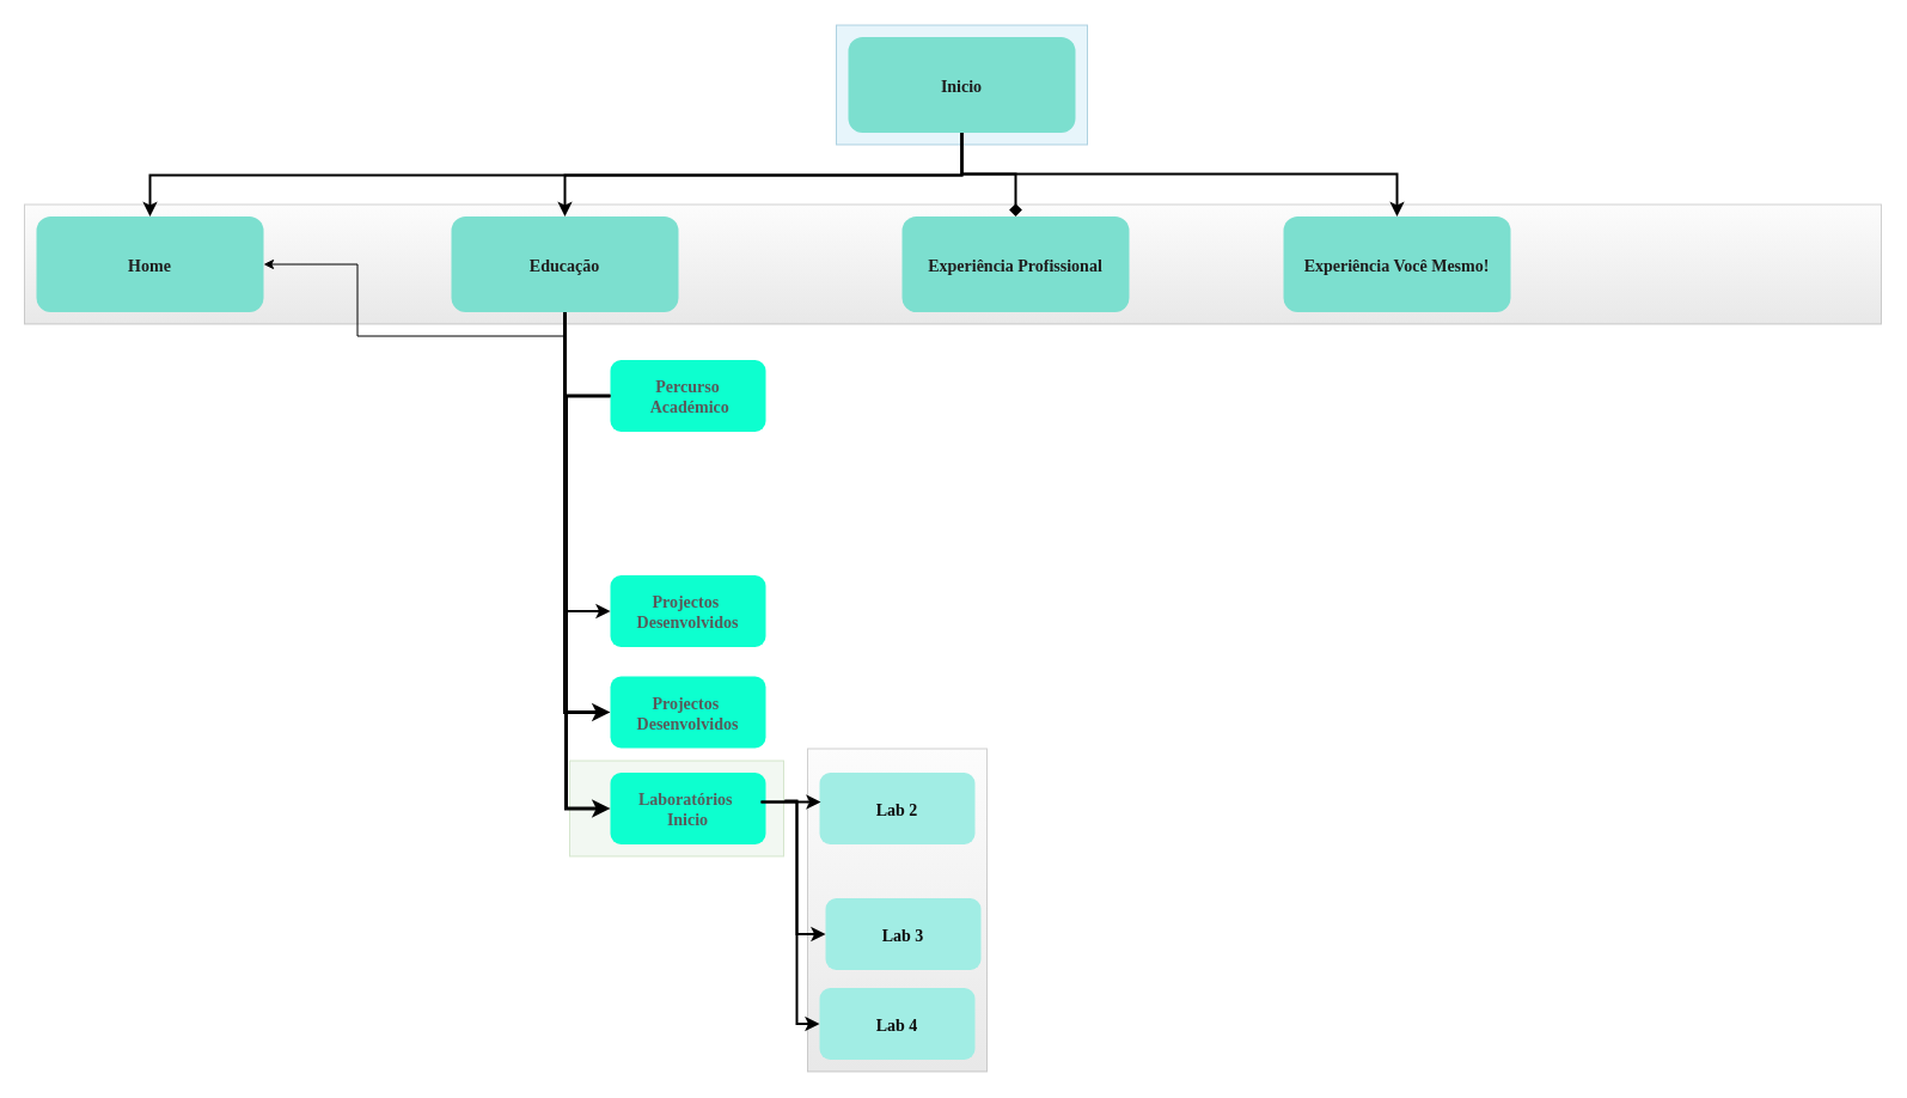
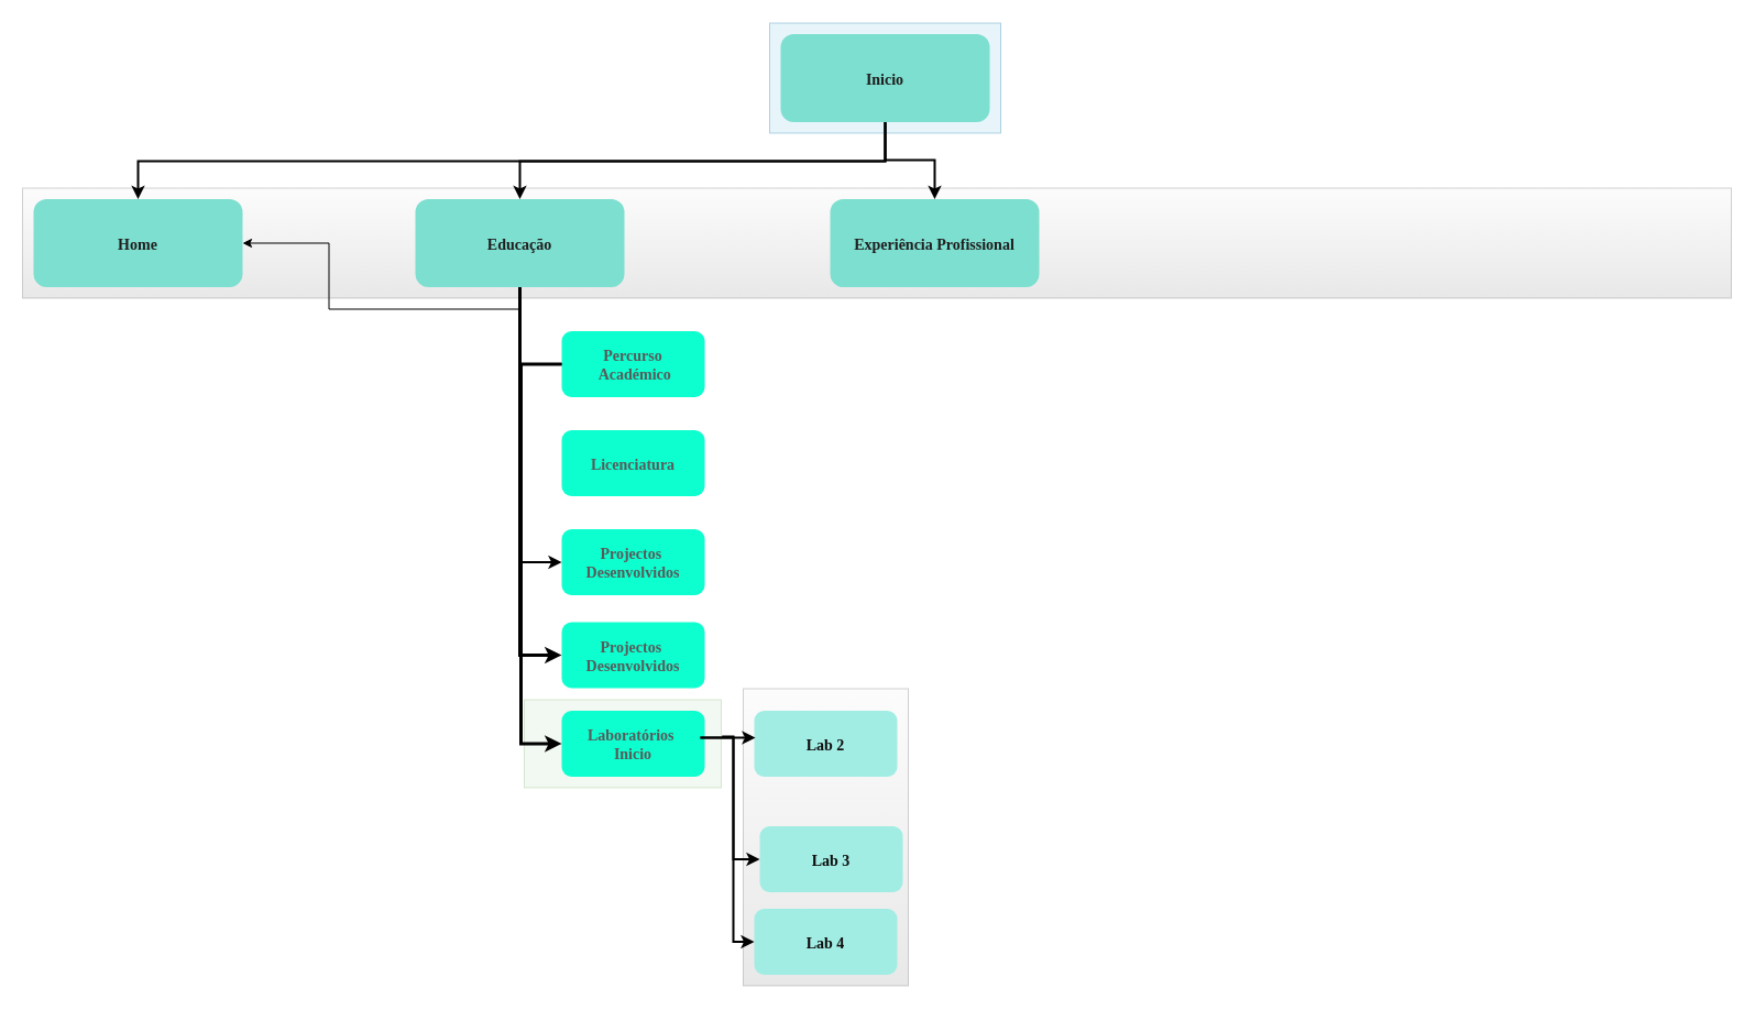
- <mxCell id="28" value="" style="edgeStyle=elbowEdgeStyle;elbow=vertical;strokeWidth=2;rounded=0;entryX=0.5;entryY=0;entryDx=0;entryDy=0;exitX=0.5;exitY=1;exitDx=0;exitDy=0;" edge="1" parent="1" source="6" target="25"><mxGeometry x="367" y="245.5" width="100" height="100" as="geometry"><mxPoint x="814" y="121" as="sourcePoint" /><mxPoint x="859" y="191" as="targetPoint" /><Array as="points"><mxPoint x="983" y="145" /></Array></mxGeometry></mxCell>
- <mxCell id="27" value="" style="edgeStyle=elbowEdgeStyle;elbow=vertical;strokeWidth=2;rounded=0;entryX=0.5;entryY=0;entryDx=0;entryDy=0;exitX=0.5;exitY=1;exitDx=0;exitDy=0;endArrow=diamond;" edge="1" parent="1" source="6" target="7"><mxGeometry x="357" y="235.5" width="100" height="100" as="geometry"><mxPoint x="803" y="115" as="sourcePoint" /><mxPoint x="482" y="191" as="targetPoint" /><Array as="points"><mxPoint x="833" y="145" /></Array></mxGeometry></mxCell>
+ <mxCell id="27" value="" style="edgeStyle=elbowEdgeStyle;elbow=vertical;strokeWidth=2;rounded=0;entryX=0.5;entryY=0;entryDx=0;entryDy=0;exitX=0.5;exitY=1;exitDx=0;exitDy=0;" edge="1" parent="1" source="6" target="7"><mxGeometry x="357" y="235.5" width="100" height="100" as="geometry"><mxPoint x="803" y="115" as="sourcePoint" /><mxPoint x="482" y="191" as="targetPoint" /><Array as="points"><mxPoint x="833" y="145" /></Array></mxGeometry></mxCell>
- <mxCell id="25" value="Experiência Você Mesmo!" style="rounded=1;fillColor=#7cdfcf;gradientColor=none;strokeColor=none;fontColor=#1f1e1e;fontStyle=1;fontFamily=Tahoma;fontSize=14" vertex="1" parent="1"><mxGeometry x="1073" y="180.5" width="190" height="80" as="geometry" /></mxCell>
+ <mxCell id="13" value="Licenciatura" style="rounded=1;fillColor=#0DFFCF;gradientColor=none;strokeColor=none;fontColor=#585a5a;fontStyle=1;fontFamily=Tahoma;fontSize=14" parent="1" vertex="1"><mxGeometry x="510" y="390.5" width="130" height="60" as="geometry" /></mxCell>
